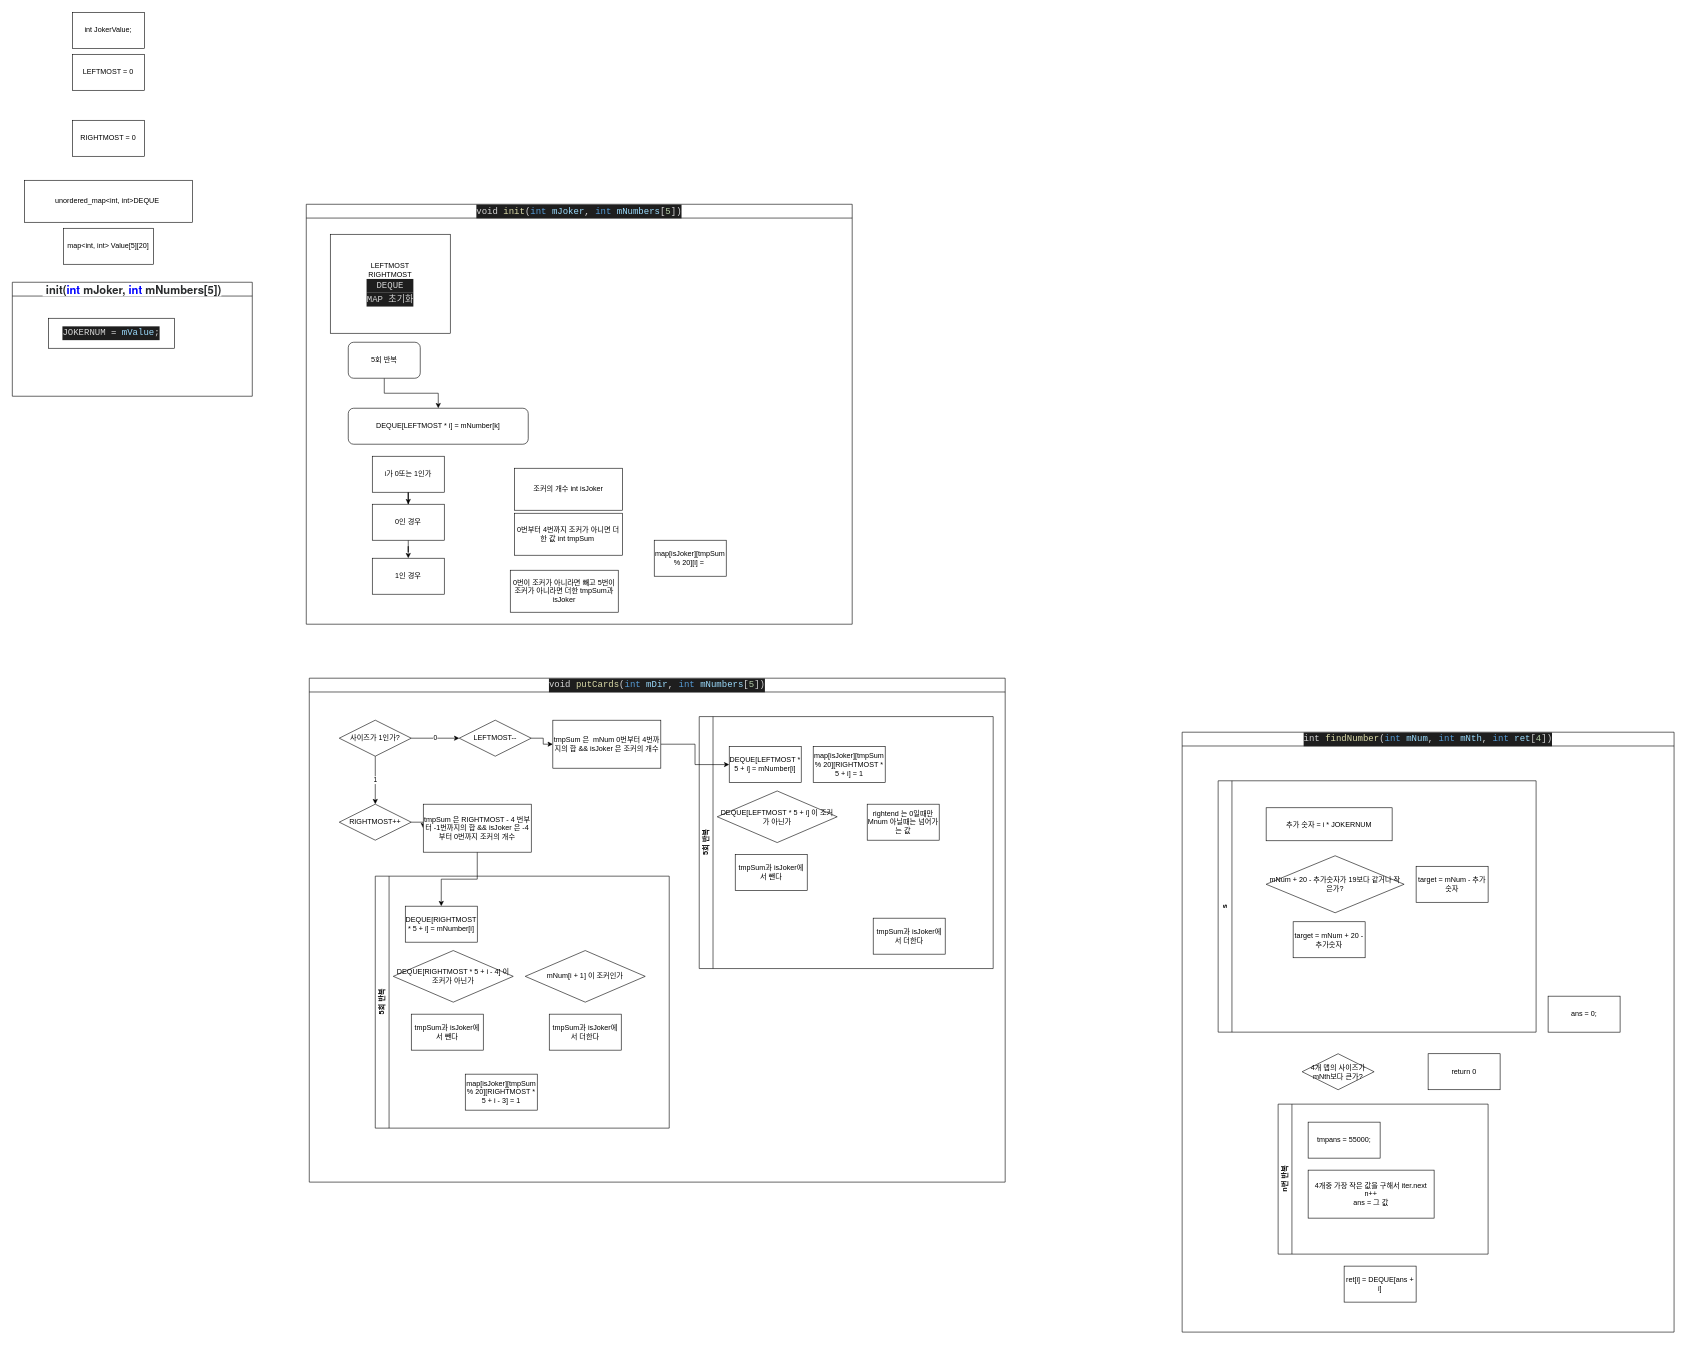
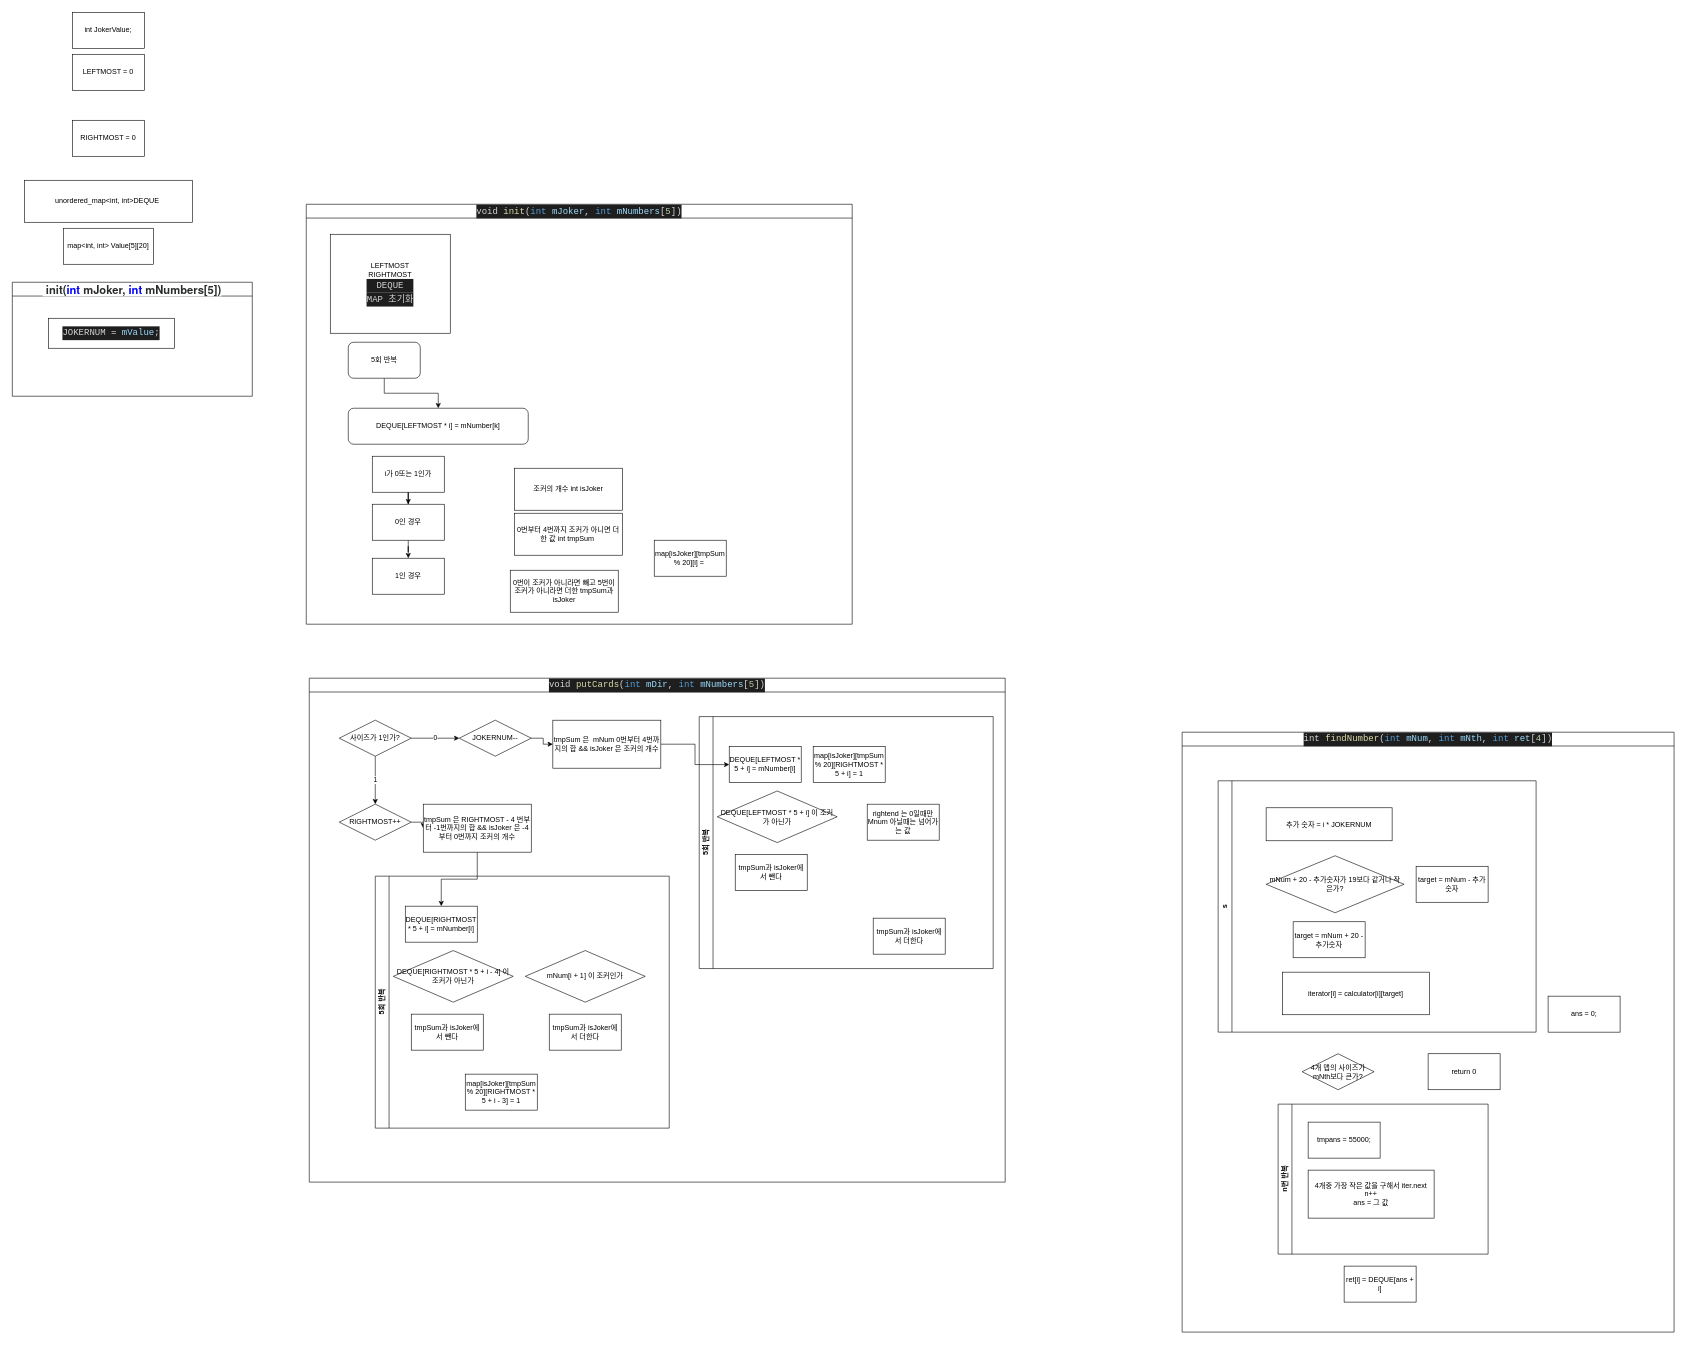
- <mxCell id="28" value="LEFTMOST--" style="whiteSpace=wrap;html=1;shape=rhombus;perimeter=rhombusPerimeter;" vertex="1" parent="23"><mxGeometry x="250" y="70" width="120" height="60" as="geometry" /></mxCell>
+ <mxCell id="28" value="JOKERNUM--" style="whiteSpace=wrap;html=1;shape=rhombus;perimeter=rhombusPerimeter;" vertex="1" parent="23"><mxGeometry x="250" y="70" width="120" height="60" as="geometry" /></mxCell>
+ <mxCell id="55" value="iterator[i] = calculator[i][target]" style="whiteSpace=wrap;html=1;" vertex="1" parent="50"><mxGeometry x="107" y="319" width="245" height="71" as="geometry" /></mxCell>
